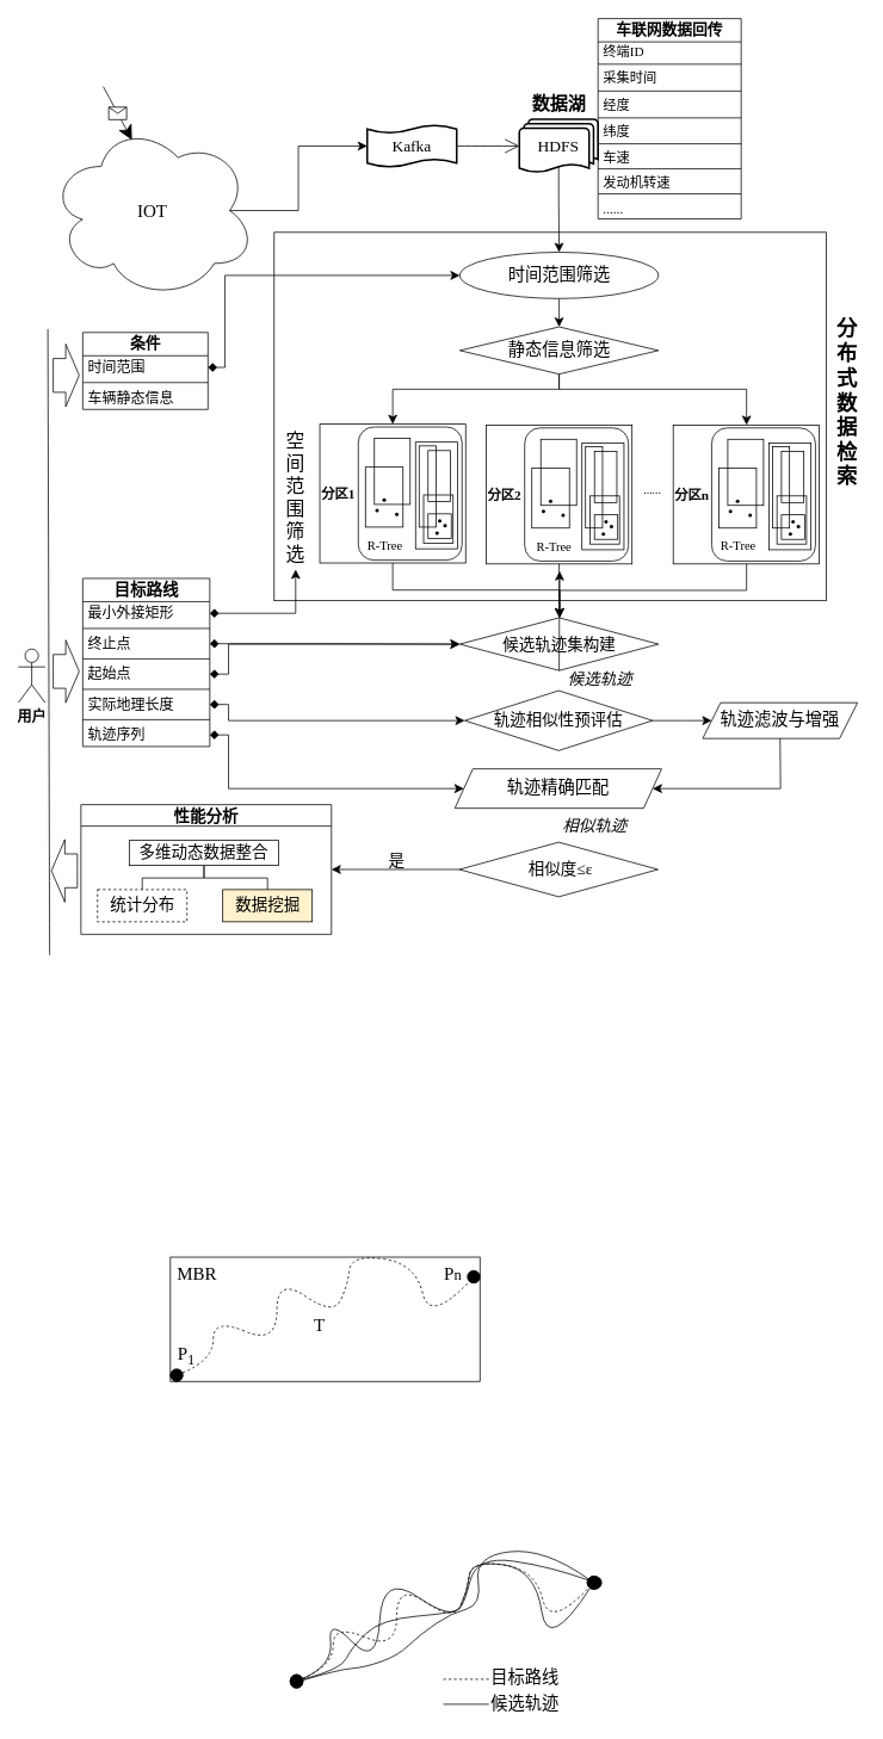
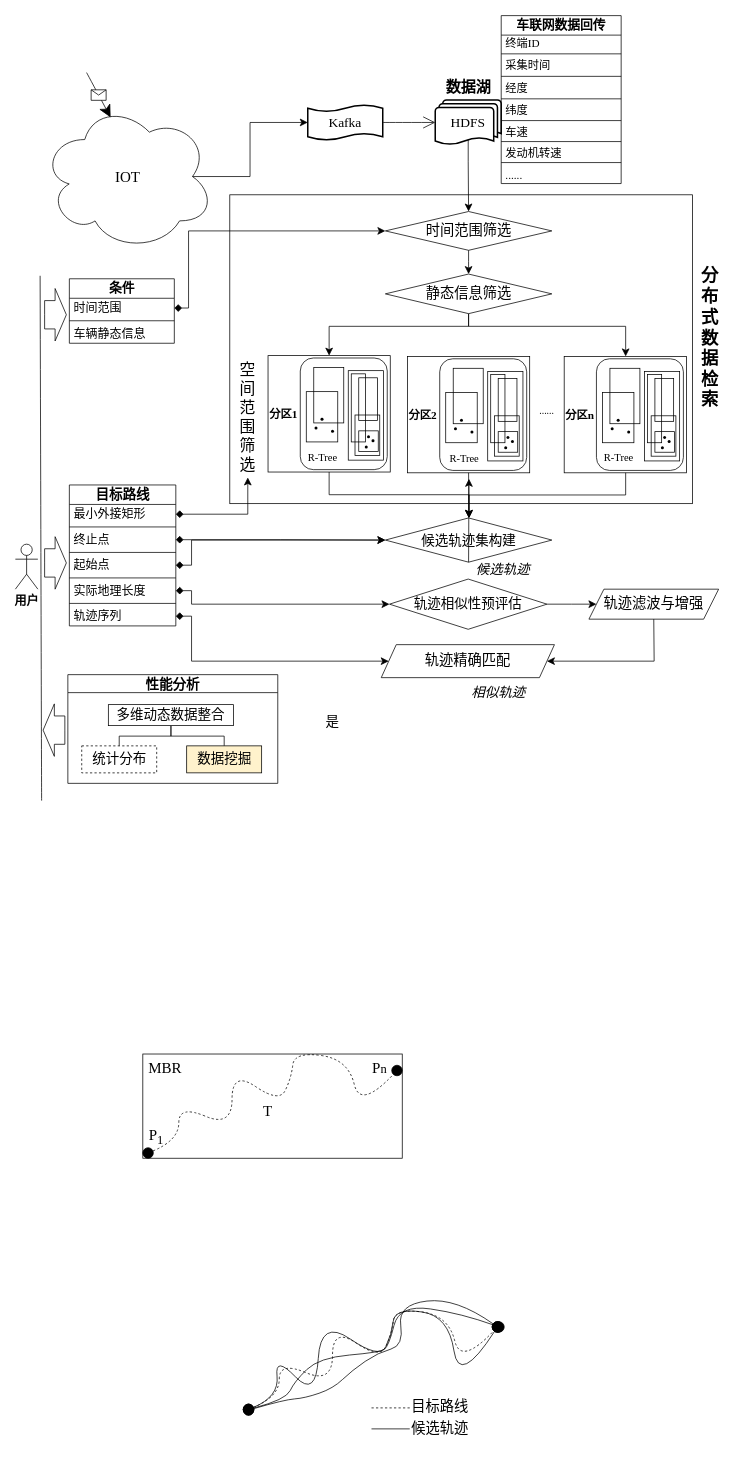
- <mxCell id="122" value="&lt;div&gt;&lt;font style=&quot;font-size: 19px;&quot;&gt;时间范围筛选&lt;/font&gt;&lt;/div&gt;" style="ellipse;whiteSpace=wrap;html=1;fontFamily=宋体;fontSize=17;" vertex="1" parent="58"><mxGeometry x="210.5" y="5.281" width="222" height="51.75" as="geometry" /></mxCell>
+ <mxCell id="122" value="&lt;div&gt;&lt;font style=&quot;font-size: 19px;&quot;&gt;时间范围筛选&lt;/font&gt;&lt;/div&gt;" style="rhombus;whiteSpace=wrap;html=1;fontFamily=宋体;fontSize=17;" vertex="1" parent="58"><mxGeometry x="210.5" y="5.281" width="222" height="51.75" as="geometry" /></mxCell>
- <mxCell id="43" value="" style="edgeStyle=elbowEdgeStyle;elbow=horizontal;endArrow=classic;html=1;curved=0;rounded=0;endSize=8;startSize=8;fontFamily=宋体;fontSize=16;sourcePerimeterSpacing=8;targetPerimeterSpacing=8;exitX=0;exitY=0.5;exitDx=0;exitDy=0;entryX=1;entryY=0.5;entryDx=0;entryDy=0;" parent="1" source="36" target="37" edge="1"><mxGeometry width="50" height="50" relative="1" as="geometry"><mxPoint x="487" y="1098" as="sourcePoint" /><mxPoint x="537" y="1048" as="targetPoint" /></mxGeometry></mxCell>
- <mxCell id="36" value="&lt;span style=&quot;text-align: justify; background-color: rgb(255, 255, 255);&quot;&gt;&lt;font style=&quot;font-size: 18px;&quot;&gt;&amp;nbsp;相似度≤ε&lt;/font&gt;&lt;/span&gt;" style="rhombus;whiteSpace=wrap;html=1;fontFamily=宋体;fontSize=18;" parent="1" vertex="1"><mxGeometry x="513" y="941" width="222" height="61" as="geometry" /></mxCell>
